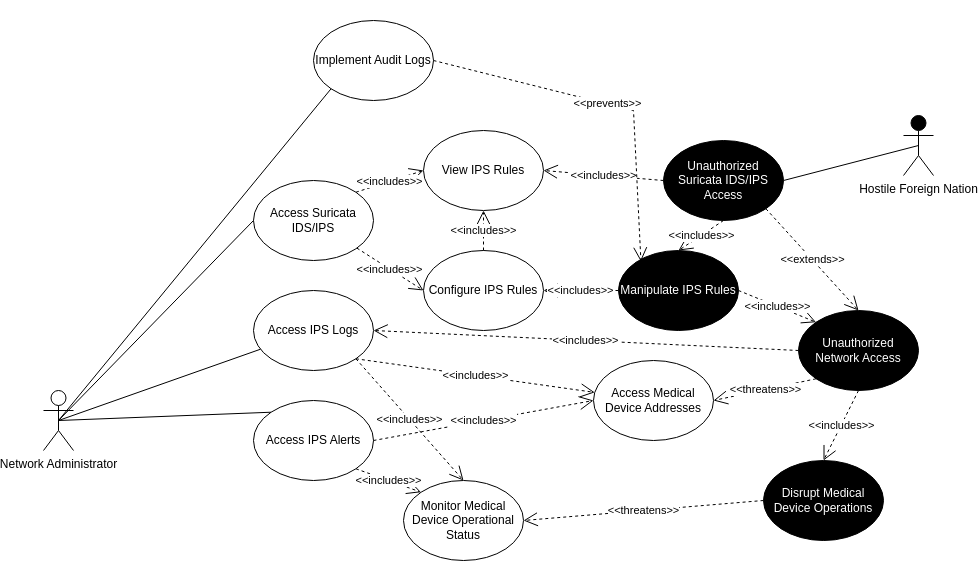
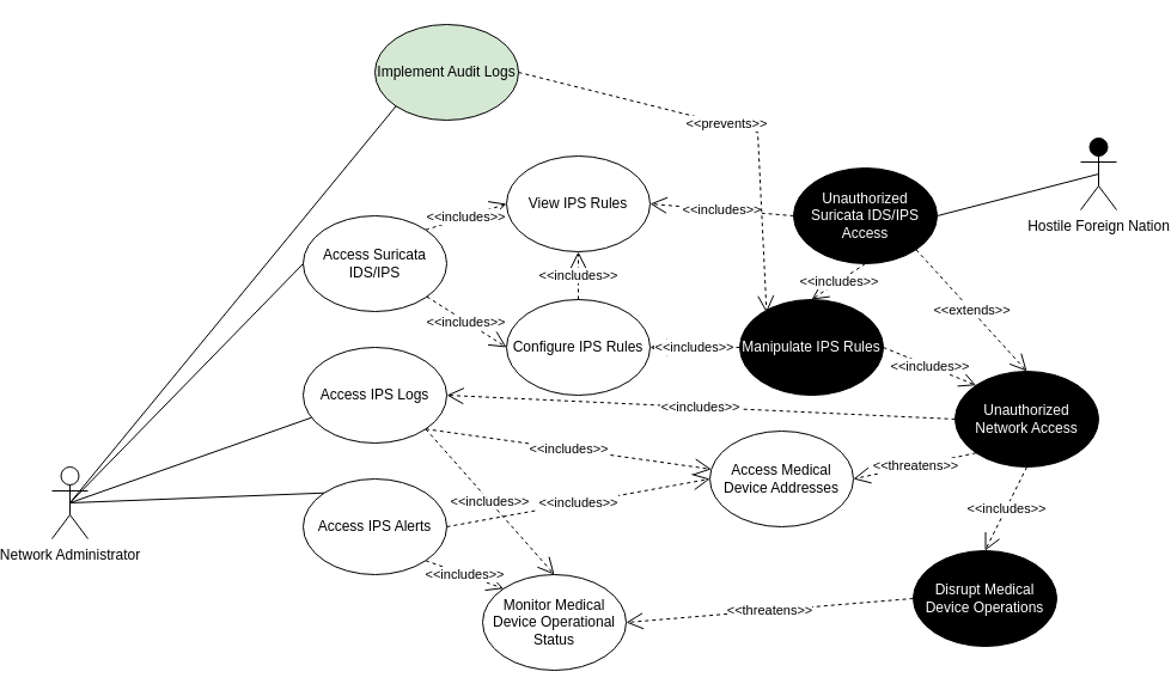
- <mxCell id="35" value="Implement Audit Logs" style="ellipse;whiteSpace=wrap;html=1;" vertex="1" parent="1"><mxGeometry x="290" y="20" width="120" height="80" as="geometry" /></mxCell>
+ <mxCell id="35" value="Implement Audit Logs" style="ellipse;whiteSpace=wrap;html=1;fillColor=#d5e8d4;" vertex="1" parent="1"><mxGeometry x="290" y="20" width="120" height="80" as="geometry" /></mxCell>
